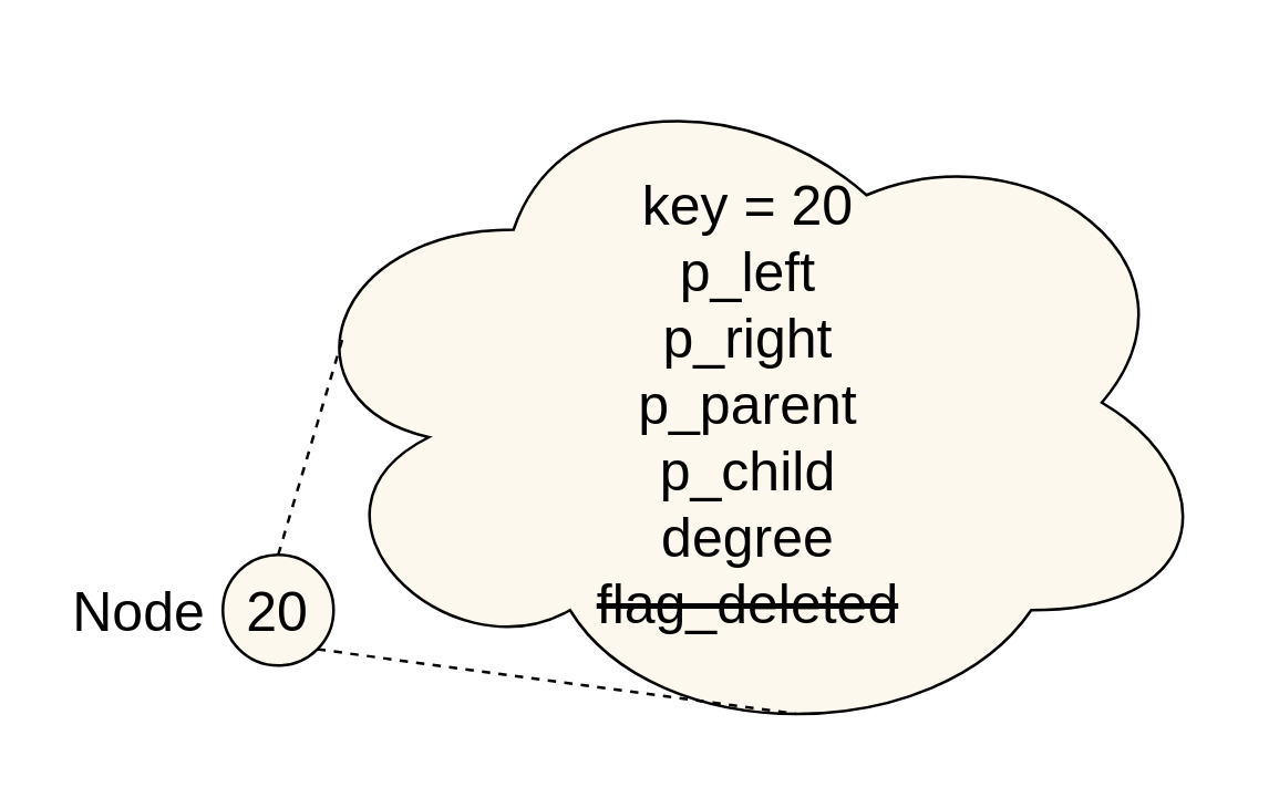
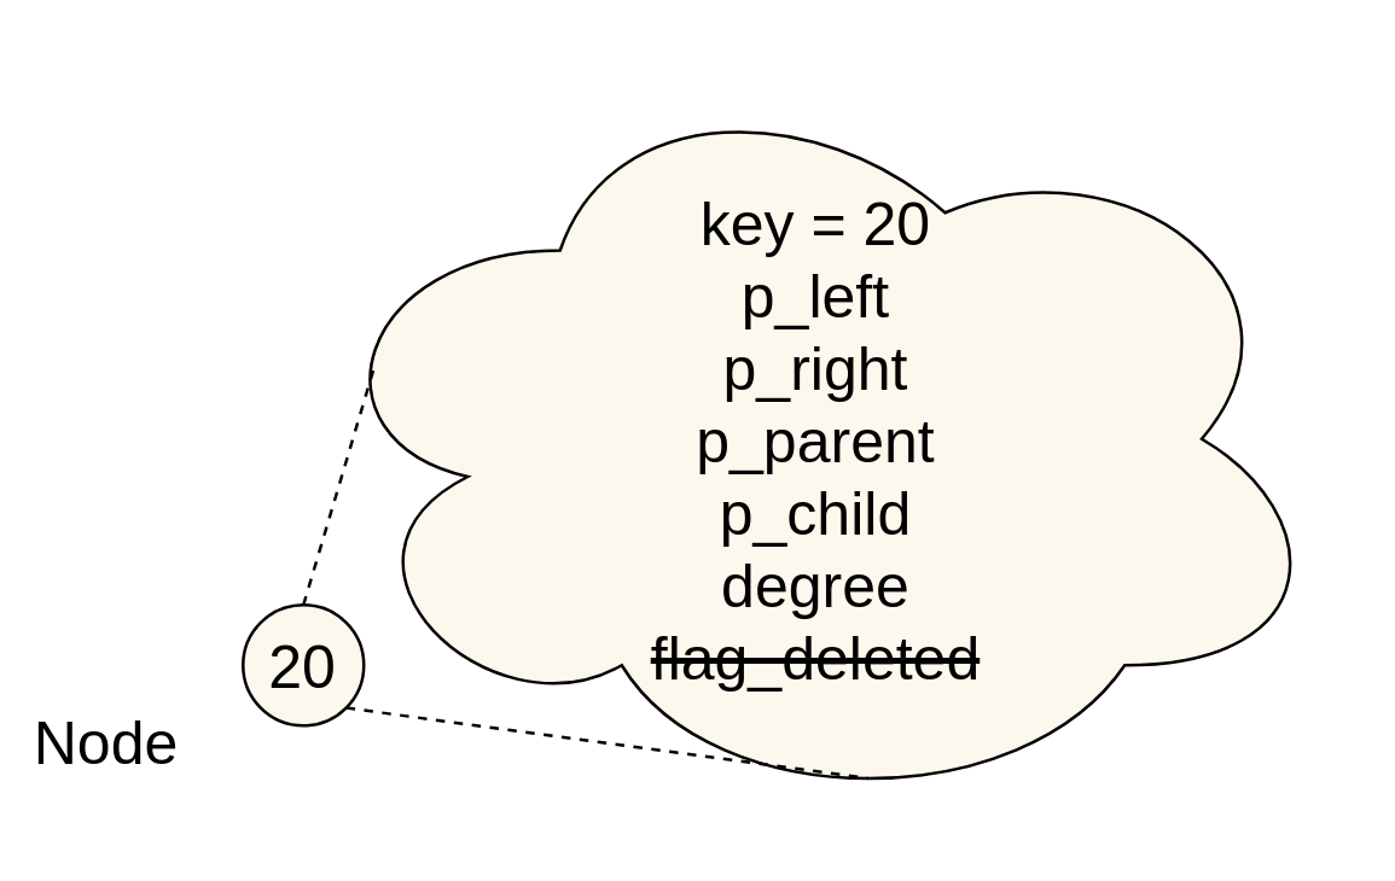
- <mxCell id="3" value="Node" style="text;html=1;strokeColor=none;fillColor=none;align=center;verticalAlign=middle;whiteSpace=wrap;rounded=0;horizontal=1;fontSize=20;" vertex="1" parent="1"><mxGeometry x="20" y="205" width="60" height="30" as="geometry" /></mxCell>
+ <mxCell id="3" value="Node" style="text;html=1;strokeColor=none;fillColor=none;align=center;verticalAlign=middle;whiteSpace=wrap;rounded=0;horizontal=1;fontSize=20;" vertex="1" parent="1"><mxGeometry x="5" y="230" width="60" height="30" as="geometry" /></mxCell>
